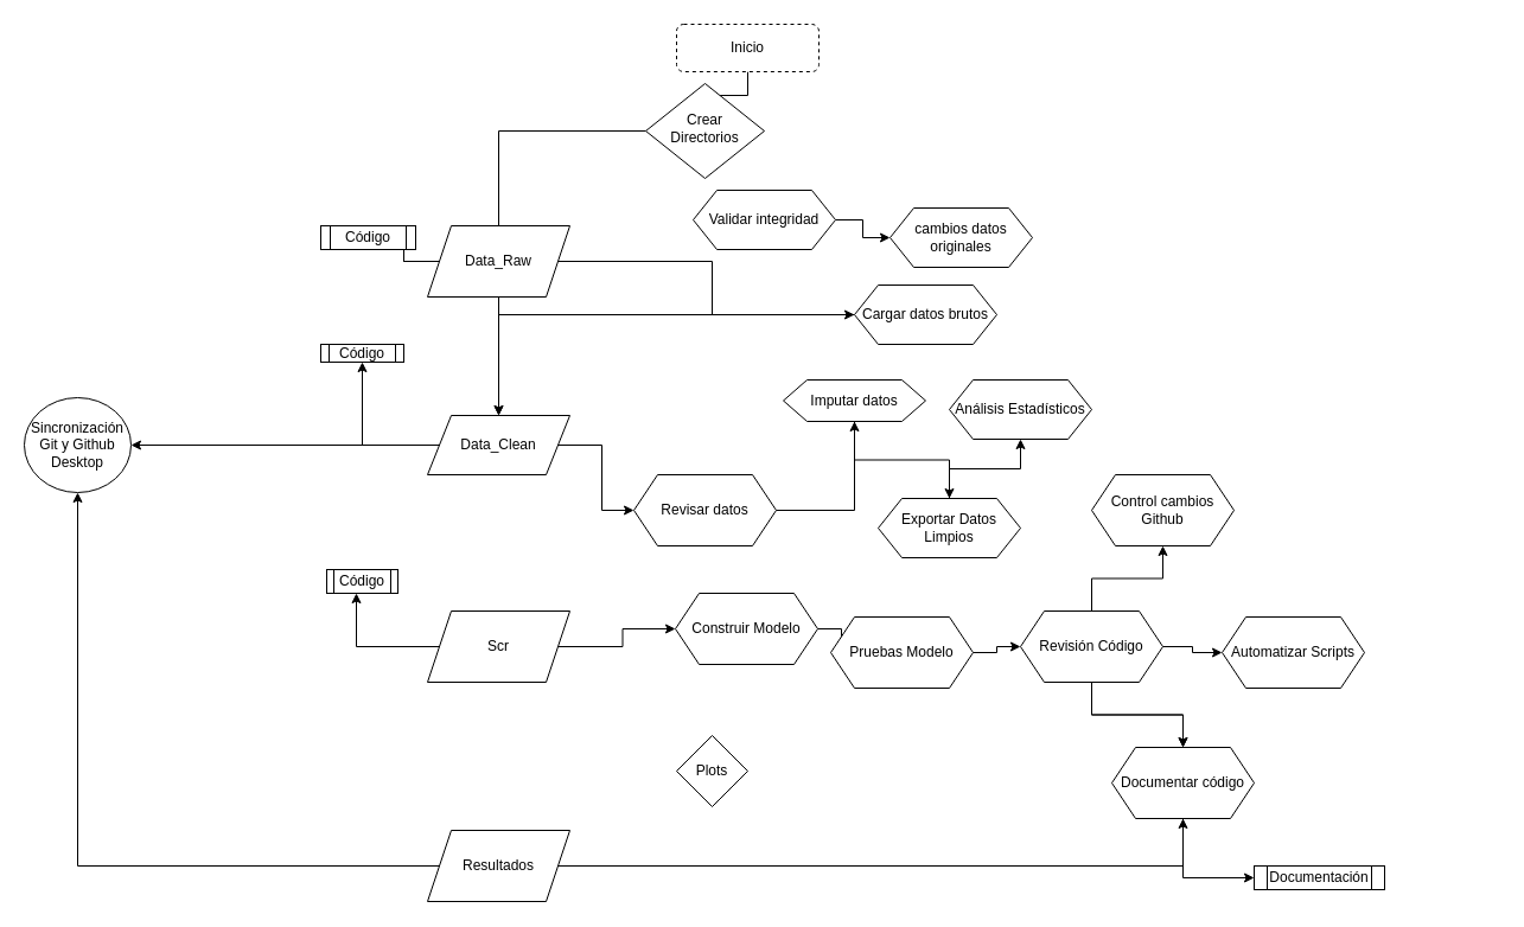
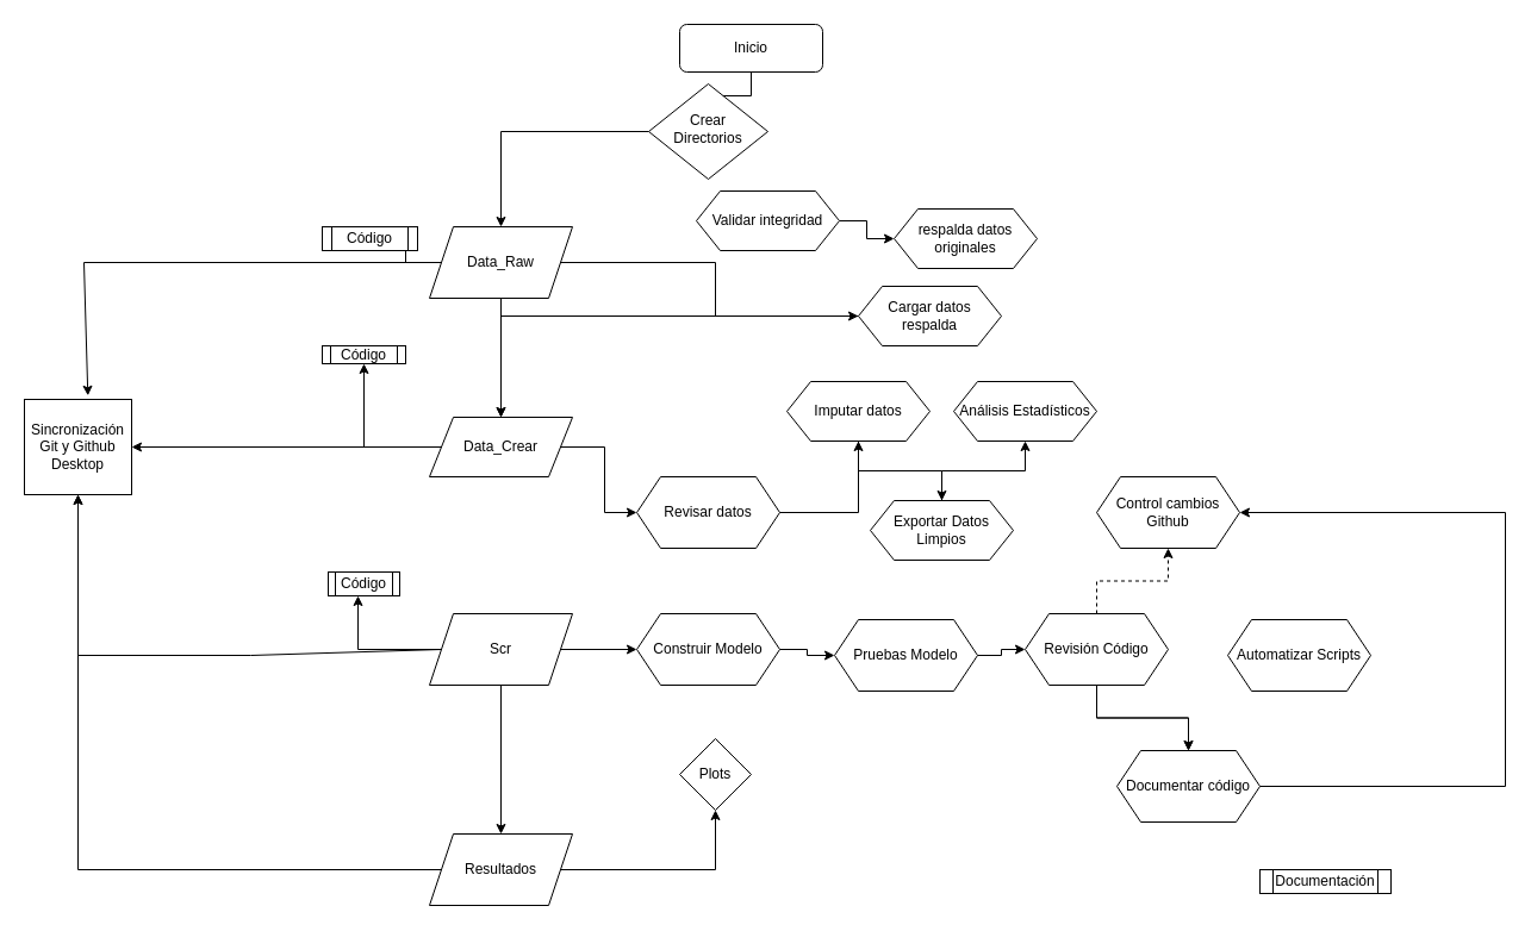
- <mxCell id="3" value="Inicio" style="rounded=1;whiteSpace=wrap;html=1;fontSize=12;glass=0;strokeWidth=1;shadow=0;dashed=1;" parent="1" vertex="1"><mxGeometry x="570" y="20" width="120" height="40" as="geometry" /></mxCell>
+ <mxCell id="3" value="Inicio" style="rounded=1;whiteSpace=wrap;html=1;fontSize=12;glass=0;strokeWidth=1;shadow=0;" parent="1" vertex="1"><mxGeometry x="570" y="20" width="120" height="40" as="geometry" /></mxCell>
- <mxCell id="4" value="" style="edgeStyle=orthogonalEdgeStyle;rounded=0;orthogonalLoop=1;jettySize=auto;html=1;endArrow=none;" edge="1" parent="1" source="5" target="10"><mxGeometry relative="1" as="geometry" /></mxCell>
+ <mxCell id="4" value="" style="edgeStyle=orthogonalEdgeStyle;rounded=0;orthogonalLoop=1;jettySize=auto;html=1;" edge="1" parent="1" source="5" target="10"><mxGeometry relative="1" as="geometry" /></mxCell>
- <mxCell id="27" value="cambios datos originales" style="shape=hexagon;perimeter=hexagonPerimeter2;whiteSpace=wrap;html=1;fixedSize=1;" vertex="1" parent="1"><mxGeometry x="750" y="175" width="120" height="50" as="geometry" /></mxCell>
+ <mxCell id="27" value="respalda datos originales" style="shape=hexagon;perimeter=hexagonPerimeter2;whiteSpace=wrap;html=1;fixedSize=1;" vertex="1" parent="1"><mxGeometry x="750" y="175" width="120" height="50" as="geometry" /></mxCell>
+ <mxCell id="51" value="" style="endArrow=classic;html=1;rounded=0;entryX=0.592;entryY=-0.04;entryDx=0;entryDy=0;exitX=0;exitY=0.5;exitDx=0;exitDy=0;entryPerimeter=0;" edge="1" parent="1" source="10" target="50"><mxGeometry width="50" height="50" relative="1" as="geometry"><mxPoint x="340" y="490" as="sourcePoint" /><mxPoint x="390" y="440" as="targetPoint" /><Array as="points"><mxPoint x="70" y="220" /></Array></mxGeometry></mxCell>
- <mxCell id="24" value="Cargar datos brutos" style="shape=hexagon;perimeter=hexagonPerimeter2;whiteSpace=wrap;html=1;fixedSize=1;" vertex="1" parent="1"><mxGeometry x="720" y="240" width="120" height="50" as="geometry" /></mxCell>
+ <mxCell id="24" value="Cargar datos respalda" style="shape=hexagon;perimeter=hexagonPerimeter2;whiteSpace=wrap;html=1;fixedSize=1;" vertex="1" parent="1"><mxGeometry x="720" y="240" width="120" height="50" as="geometry" /></mxCell>
- <mxCell id="32" value="Imputar datos" style="shape=hexagon;perimeter=hexagonPerimeter2;whiteSpace=wrap;html=1;fixedSize=1;" vertex="1" parent="1"><mxGeometry x="660" y="320" width="120" height="35" as="geometry" /></mxCell>
+ <mxCell id="32" value="Imputar datos" style="shape=hexagon;perimeter=hexagonPerimeter2;whiteSpace=wrap;html=1;fixedSize=1;" vertex="1" parent="1"><mxGeometry x="660" y="320" width="120" height="50" as="geometry" /></mxCell>
- <mxCell id="50" value="Sincronización Git y Github Desktop" style="ellipse;whiteSpace=wrap;html=1;" vertex="1" parent="1"><mxGeometry x="20" y="335" width="90" height="80" as="geometry" /></mxCell>
+ <mxCell id="50" value="Sincronización Git y Github Desktop" style="whiteSpace=wrap;html=1;rounded=0;" vertex="1" parent="1"><mxGeometry x="20" y="335" width="90" height="80" as="geometry" /></mxCell>
- <mxCell id="14" value="Data_Clean" style="shape=parallelogram;perimeter=parallelogramPerimeter;whiteSpace=wrap;html=1;fixedSize=1;" vertex="1" parent="1"><mxGeometry x="360" y="350" width="120" height="50" as="geometry" /></mxCell>
+ <mxCell id="14" value="Data_Crear" style="shape=parallelogram;perimeter=parallelogramPerimeter;whiteSpace=wrap;html=1;fixedSize=1;" vertex="1" parent="1"><mxGeometry x="360" y="350" width="120" height="50" as="geometry" /></mxCell>
- <mxCell id="35" value="Exportar Datos Limpios" style="shape=hexagon;perimeter=hexagonPerimeter2;whiteSpace=wrap;html=1;fixedSize=1;" vertex="1" parent="1"><mxGeometry x="740" y="420" width="120" height="50" as="geometry" /></mxCell>
+ <mxCell id="35" value="Exportar Datos Limpios" style="shape=hexagon;perimeter=hexagonPerimeter2;whiteSpace=wrap;html=1;fixedSize=1;" vertex="1" parent="1"><mxGeometry x="730" y="420" width="120" height="50" as="geometry" /></mxCell>
- <mxCell id="42" value="" style="edgeStyle=orthogonalEdgeStyle;rounded=0;orthogonalLoop=1;jettySize=auto;html=1;" edge="1" parent="1" source="45" target="48"><mxGeometry relative="1" as="geometry" /></mxCell>
+ <mxCell id="42" value="" style="edgeStyle=orthogonalEdgeStyle;rounded=0;orthogonalLoop=1;jettySize=auto;html=1;dashed=1;" edge="1" parent="1" source="45" target="48"><mxGeometry relative="1" as="geometry" /></mxCell>
- <mxCell id="38" value="Construir Modelo" style="shape=hexagon;perimeter=hexagonPerimeter2;whiteSpace=wrap;html=1;fixedSize=1;" vertex="1" parent="1"><mxGeometry x="569" y="500" width="120" height="60" as="geometry" /></mxCell>
+ <mxCell id="38" value="Construir Modelo" style="shape=hexagon;perimeter=hexagonPerimeter2;whiteSpace=wrap;html=1;fixedSize=1;" vertex="1" parent="1"><mxGeometry x="534" y="515" width="120" height="60" as="geometry" /></mxCell>
+ <mxCell id="46" value="" style="edgeStyle=orthogonalEdgeStyle;rounded=0;orthogonalLoop=1;jettySize=auto;html=1;entryX=1;entryY=0.5;entryDx=0;entryDy=0;exitX=1;exitY=0.5;exitDx=0;exitDy=0;" edge="1" parent="1" source="47" target="48"><mxGeometry relative="1" as="geometry"><mxPoint x="1109.997" y="540" as="sourcePoint" /><mxPoint x="1156.33" y="440" as="targetPoint" /><Array as="points"><mxPoint x="1263" y="660" /><mxPoint x="1263" y="430" /></Array></mxGeometry></mxCell>
- <mxCell id="44" value="" style="edgeStyle=orthogonalEdgeStyle;rounded=0;orthogonalLoop=1;jettySize=auto;html=1;" edge="1" parent="1" source="45" target="49"><mxGeometry relative="1" as="geometry" /></mxCell>
+ <mxCell id="52" value="" style="endArrow=classic;html=1;rounded=0;exitX=0;exitY=0.5;exitDx=0;exitDy=0;entryX=0.5;entryY=1;entryDx=0;entryDy=0;" edge="1" parent="1" source="18" target="50"><mxGeometry width="50" height="50" relative="1" as="geometry"><mxPoint x="340" y="490" as="sourcePoint" /><mxPoint x="70" y="510" as="targetPoint" /><Array as="points"><mxPoint x="210" y="550" /><mxPoint x="65" y="550" /></Array></mxGeometry></mxCell>
+ <mxCell id="15" value="" style="edgeStyle=orthogonalEdgeStyle;rounded=0;orthogonalLoop=1;jettySize=auto;html=1;" edge="1" parent="1" source="18" target="20"><mxGeometry relative="1" as="geometry" /></mxCell>
- <mxCell id="19" value="" style="edgeStyle=orthogonalEdgeStyle;rounded=0;orthogonalLoop=1;jettySize=auto;html=1;" edge="1" parent="1" source="20" target="47"><mxGeometry relative="1" as="geometry" /></mxCell>
+ <mxCell id="19" value="" style="edgeStyle=orthogonalEdgeStyle;rounded=0;orthogonalLoop=1;jettySize=auto;html=1;" edge="1" parent="1" source="20" target="21"><mxGeometry relative="1" as="geometry" /></mxCell>
- <mxCell id="55" value="" style="endArrow=classic;html=1;rounded=0;exitX=0.5;exitY=1;exitDx=0;exitDy=0;entryX=0;entryY=0.5;entryDx=0;entryDy=0;" edge="1" parent="1" source="47" target="54"><mxGeometry width="50" height="50" relative="1" as="geometry"><mxPoint x="980" y="775" as="sourcePoint" /><mxPoint x="1030" y="725" as="targetPoint" /><Array as="points"><mxPoint x="997" y="740" /></Array></mxGeometry></mxCell>
